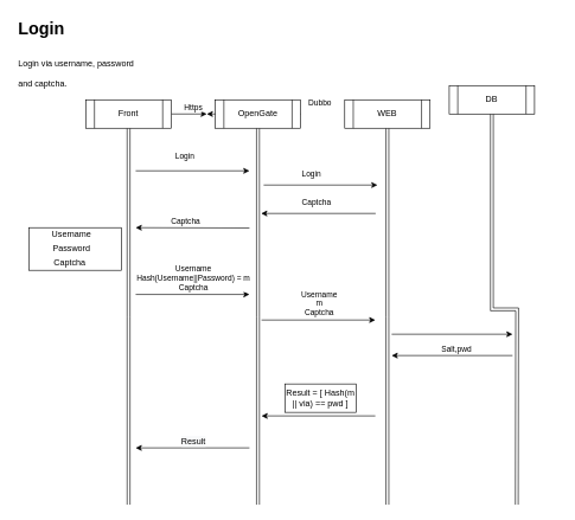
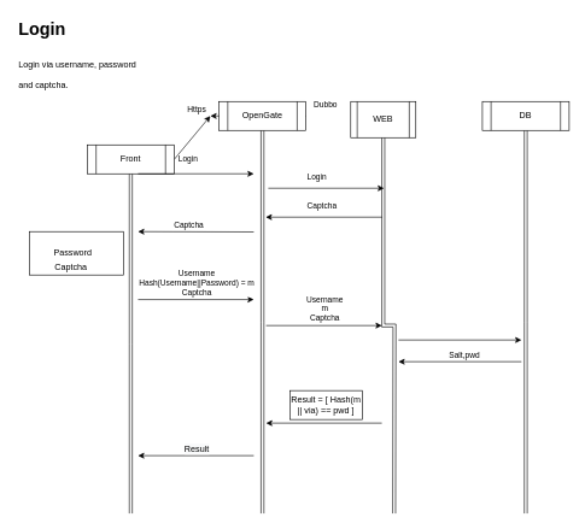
- <mxCell id="14" value="DB" style="shape=process;whiteSpace=wrap;html=1;backgroundOutline=1;" vertex="1" parent="1"><mxGeometry x="631" y="120" width="120" height="40" as="geometry" /></mxCell>
+ <mxCell id="14" value="DB" style="shape=process;whiteSpace=wrap;html=1;backgroundOutline=1;" vertex="1" parent="1"><mxGeometry x="666" y="140" width="120" height="40" as="geometry" /></mxCell>
- <mxCell id="6" value="Front" style="shape=process;whiteSpace=wrap;html=1;backgroundOutline=1;" vertex="1" parent="1"><mxGeometry x="120" y="140" width="120" height="40" as="geometry" /></mxCell>
+ <mxCell id="6" value="Front" style="shape=process;whiteSpace=wrap;html=1;backgroundOutline=1;" vertex="1" parent="1"><mxGeometry x="120" y="200" width="120" height="40" as="geometry" /></mxCell>
- <mxCell id="12" value="WEB" style="shape=process;whiteSpace=wrap;html=1;backgroundOutline=1;" vertex="1" parent="1"><mxGeometry x="484" y="140" width="120" height="40" as="geometry" /></mxCell>
+ <mxCell id="12" value="WEB" style="shape=process;whiteSpace=wrap;html=1;backgroundOutline=1;" vertex="1" parent="1"><mxGeometry x="484" y="140" width="90" height="50" as="geometry" /></mxCell>
- <mxCell id="16" value="Username&lt;br&gt;" style="text;html=1;strokeColor=none;fillColor=none;align=center;verticalAlign=middle;whiteSpace=wrap;rounded=0;" vertex="1" parent="1"><mxGeometry x="75" y="320" width="50" height="20" as="geometry" /></mxCell>
